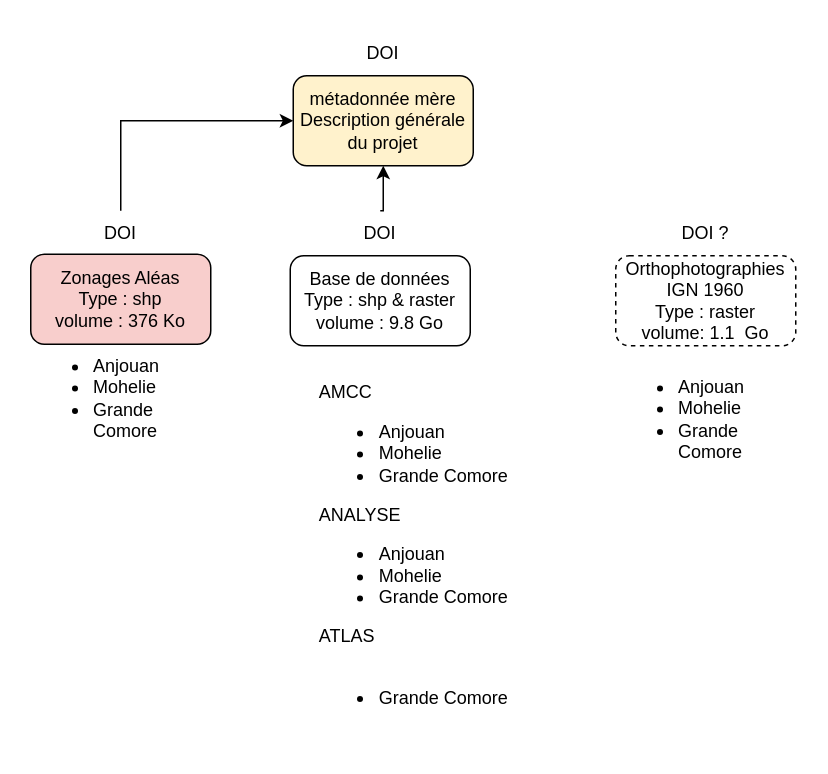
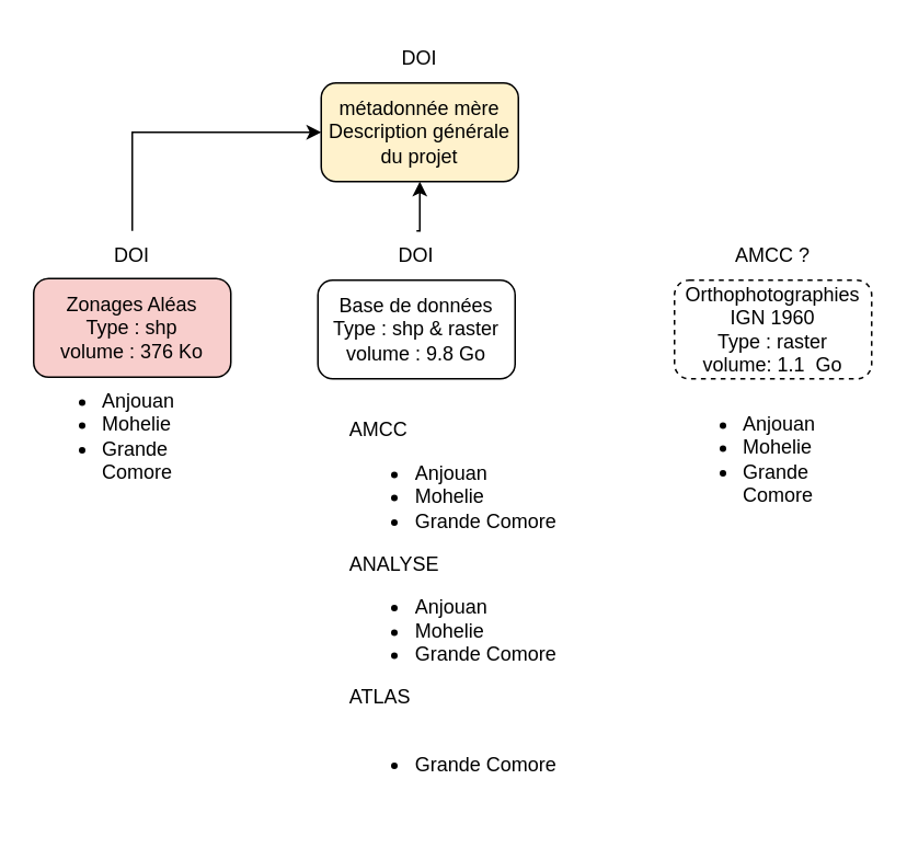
- <mxCell id="10" value="DOI ?" style="text;html=1;strokeColor=none;fillColor=none;align=center;verticalAlign=middle;whiteSpace=wrap;rounded=0;" vertex="1" parent="1"><mxGeometry x="440" y="140" width="60" height="30" as="geometry" /></mxCell>
+ <mxCell id="10" value="AMCC ?" style="text;html=1;strokeColor=none;fillColor=none;align=center;verticalAlign=middle;whiteSpace=wrap;rounded=0;" vertex="1" parent="1"><mxGeometry x="440" y="140" width="60" height="30" as="geometry" /></mxCell>
